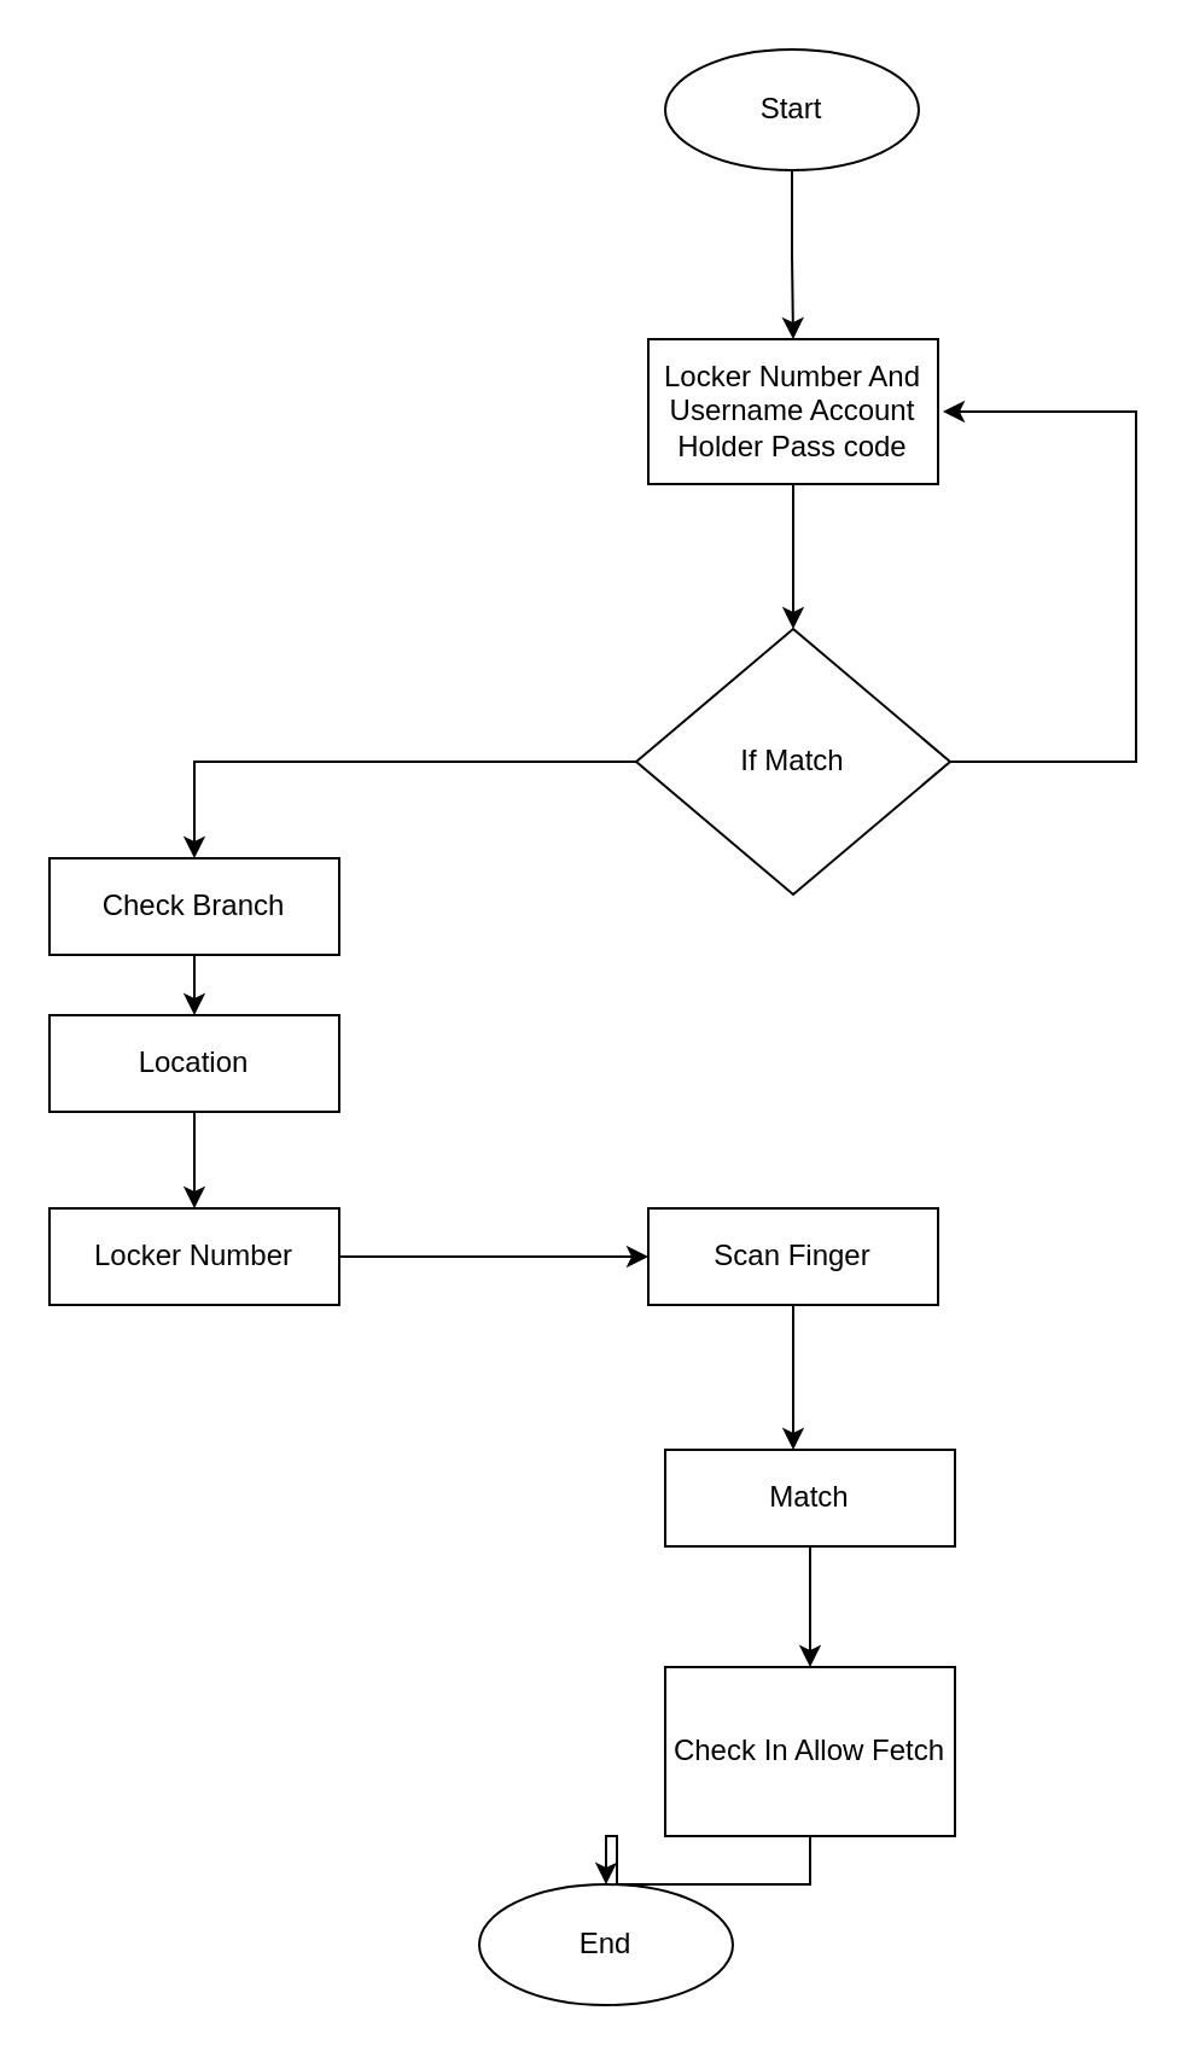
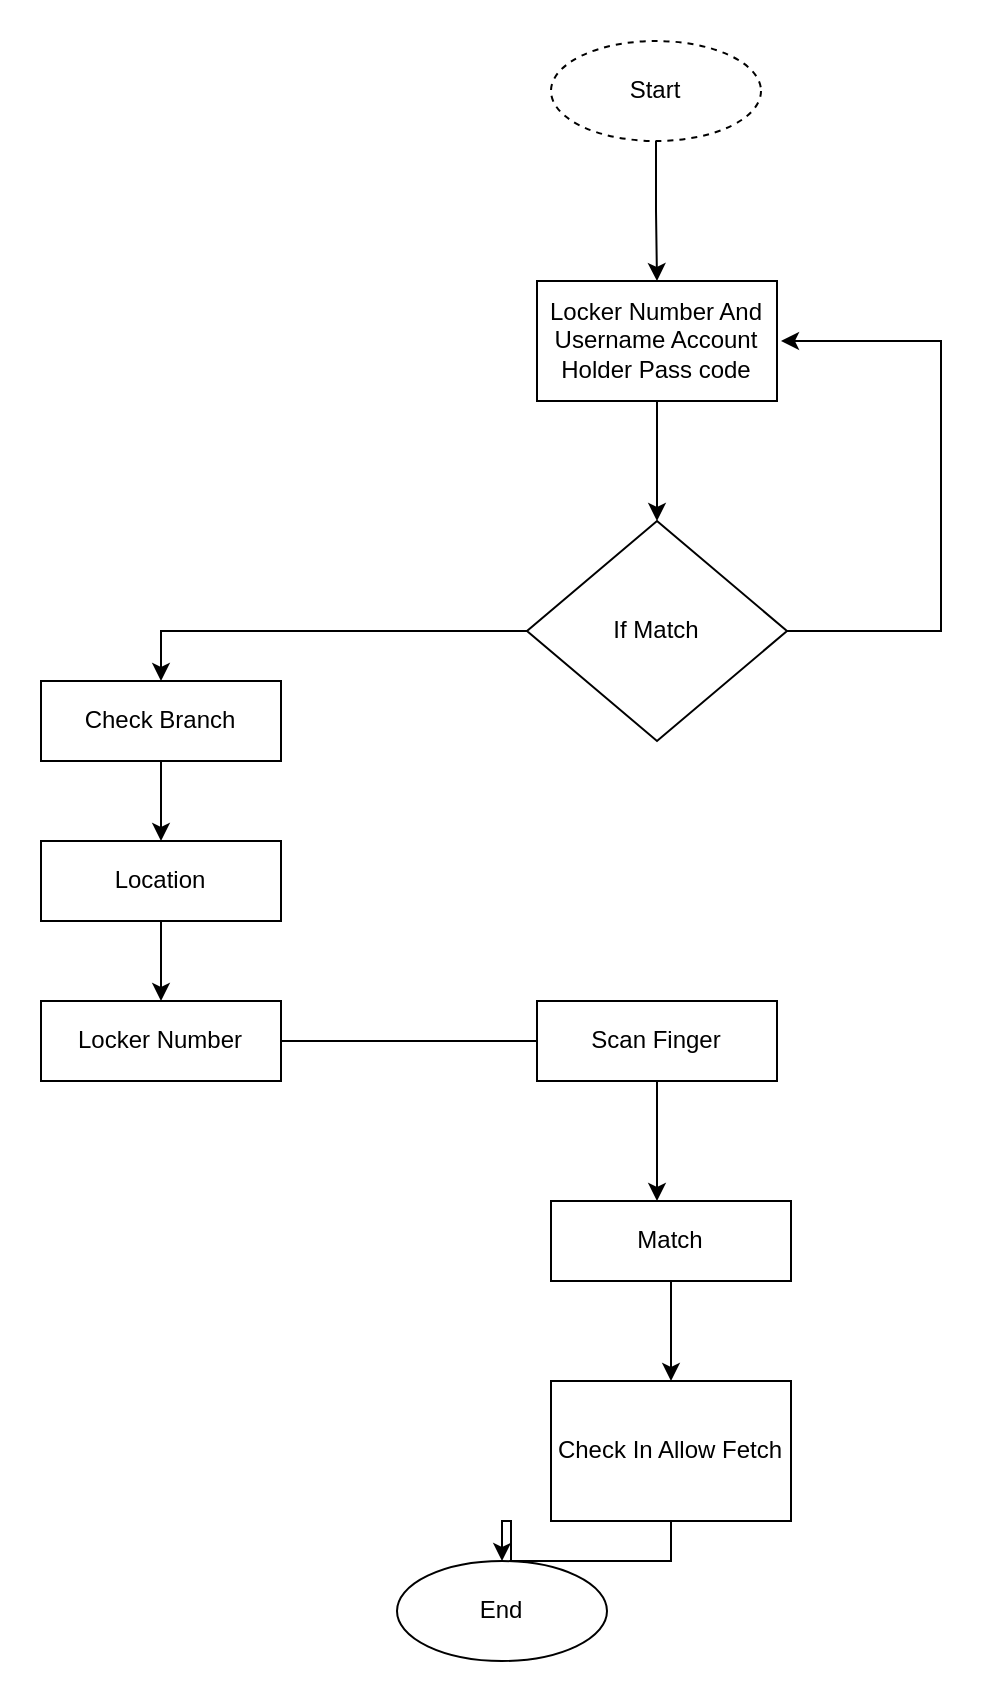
- <mxCell id="3" value="Start" style="ellipse;whiteSpace=wrap;html=1;" vertex="1" parent="1"><mxGeometry x="275" width="105" height="50" as="geometry" y="20" /></mxCell>
+ <mxCell id="3" value="Start" style="ellipse;whiteSpace=wrap;html=1;dashed=1;" vertex="1" parent="1"><mxGeometry x="275" width="105" height="50" as="geometry" y="20" /></mxCell>
- <mxCell id="10" value="Check Branch" style="rounded=0;whiteSpace=wrap;html=1;" vertex="1" parent="1"><mxGeometry x="20" y="355" width="120" height="40" as="geometry" /></mxCell>
+ <mxCell id="10" value="Check Branch" style="rounded=0;whiteSpace=wrap;html=1;" vertex="1" parent="1"><mxGeometry x="20" y="340" width="120" height="40" as="geometry" /></mxCell>
- <mxCell id="13" style="edgeStyle=orthogonalEdgeStyle;rounded=0;orthogonalLoop=1;jettySize=auto;html=1;entryX=0;entryY=0.5;entryDx=0;entryDy=0;" edge="1" parent="1" source="14" target="16"><mxGeometry relative="1" as="geometry" /></mxCell>
+ <mxCell id="13" style="edgeStyle=orthogonalEdgeStyle;rounded=0;orthogonalLoop=1;jettySize=auto;html=1;entryX=0;entryY=0.5;entryDx=0;entryDy=0;endArrow=none;" edge="1" parent="1" source="14" target="16"><mxGeometry relative="1" as="geometry" /></mxCell>
